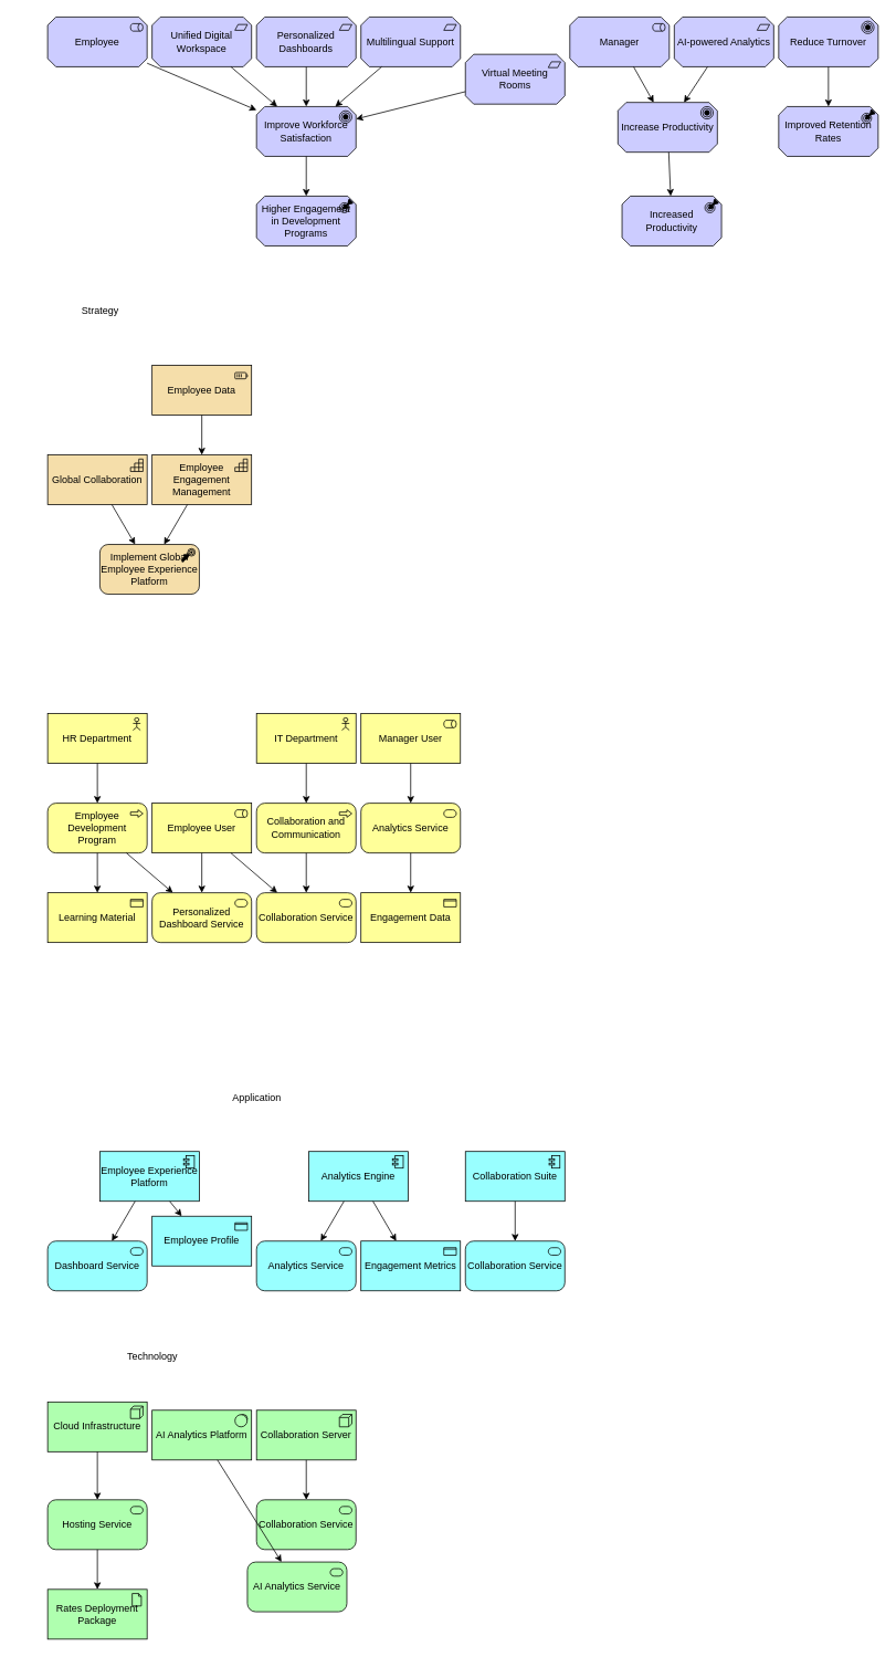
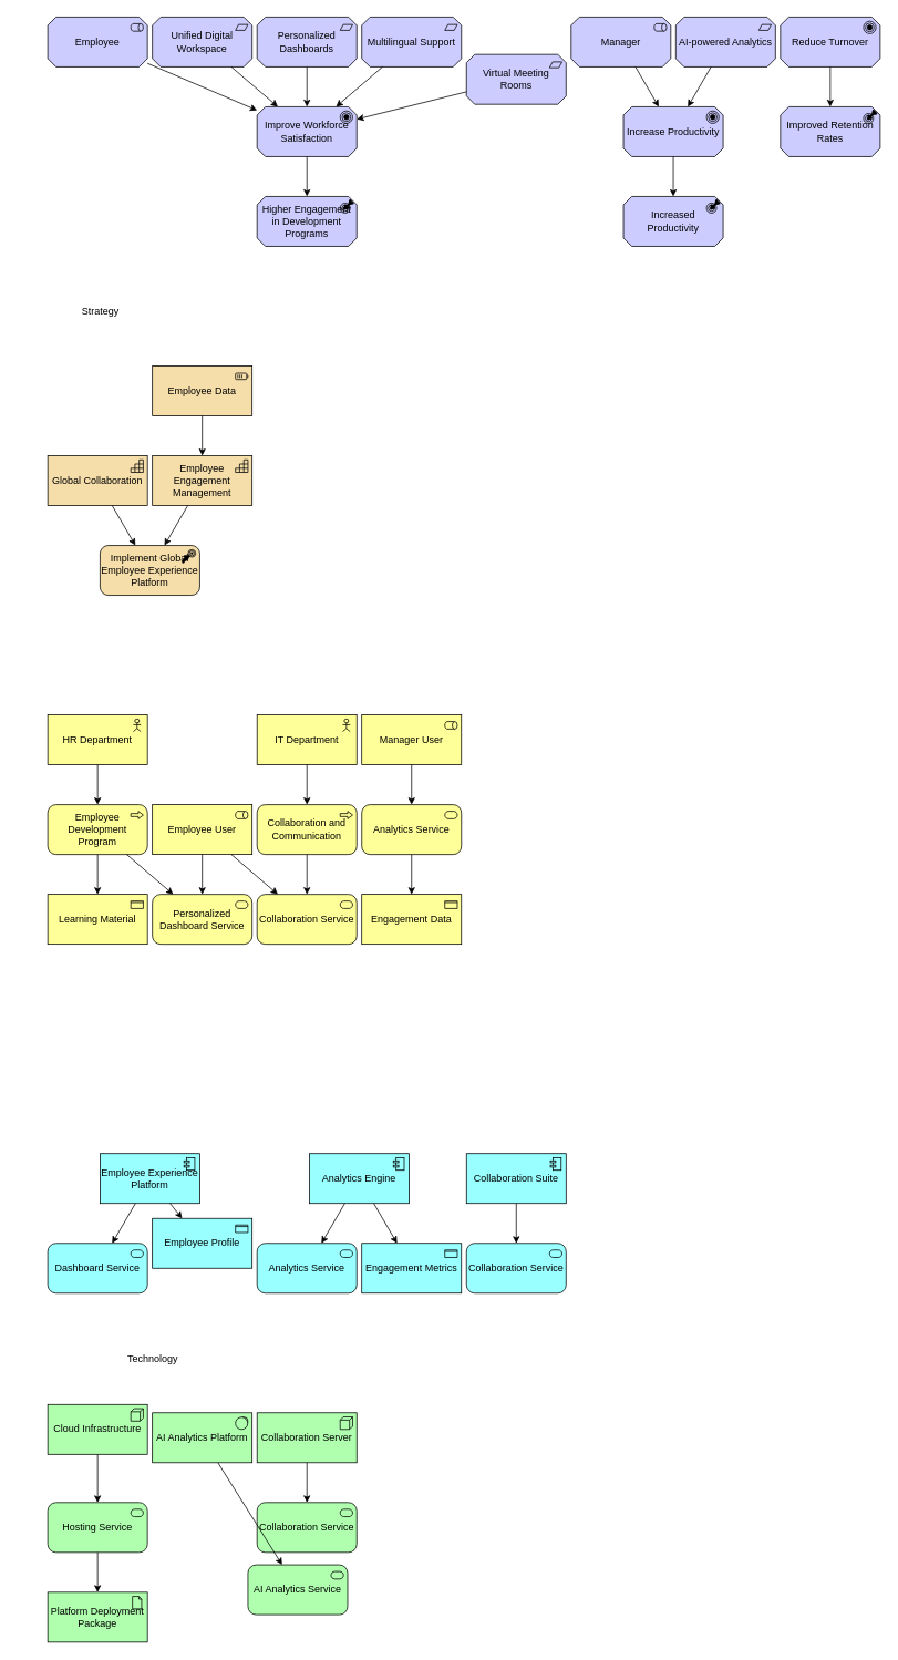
- <mxCell id="6" value="Increase Productivity" style="html=1;outlineConnect=0;whiteSpace=wrap;fillColor=#CCCCFF;shape=mxgraph.archimate3.application;appType=goal;archiType=oct;" vertex="1" parent="1"><mxGeometry x="745" y="123" width="120" height="60" as="geometry" /></mxCell>
+ <mxCell id="6" value="Increase Productivity" style="html=1;outlineConnect=0;whiteSpace=wrap;fillColor=#CCCCFF;shape=mxgraph.archimate3.application;appType=goal;archiType=oct;" vertex="1" parent="1"><mxGeometry x="750" y="128" width="120" height="60" as="geometry" /></mxCell>
- <mxCell id="53" value="Application" style="text;html=1;align=center;verticalAlign=middle;resizable=0;points=[];" vertex="1" parent="1"><mxGeometry x="209" y="1308" width="200" height="30" as="geometry" /></mxCell>
- <mxCell id="74" value="Rates Deployment Package" style="html=1;outlineConnect=0;whiteSpace=wrap;fillColor=#AFFFAF;shape=mxgraph.archimate3.application;appType=artifact;archiType=square;" vertex="1" parent="1"><mxGeometry x="57" y="1916" width="120" height="60" as="geometry" /></mxCell>
+ <mxCell id="74" value="Platform Deployment Package" style="html=1;outlineConnect=0;whiteSpace=wrap;fillColor=#AFFFAF;shape=mxgraph.archimate3.application;appType=artifact;archiType=square;" vertex="1" parent="1"><mxGeometry x="57" y="1916" width="120" height="60" as="geometry" /></mxCell>
